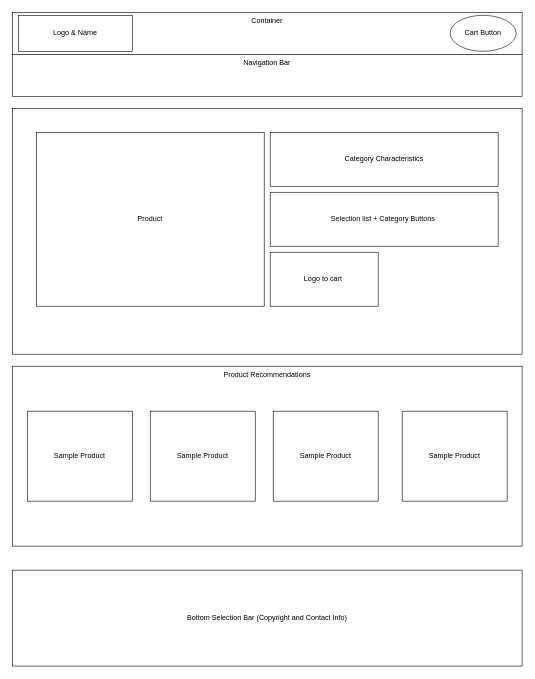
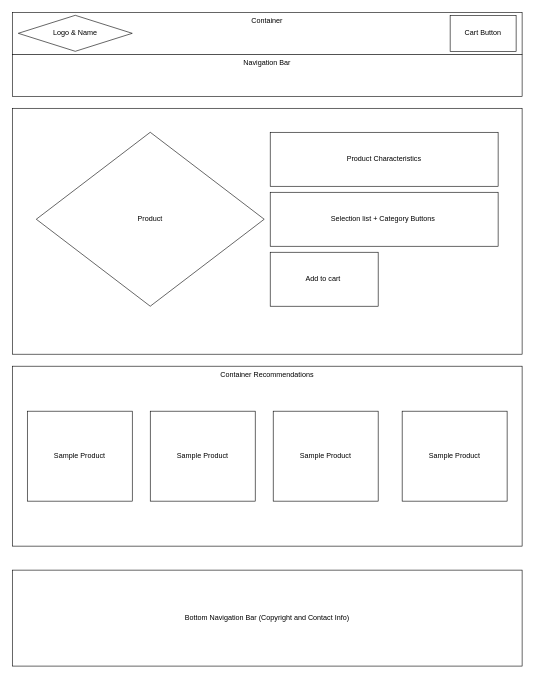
- <mxCell id="3" value="Logo &amp;amp; Name" style="rounded=0;whiteSpace=wrap;html=1;" parent="1" vertex="1"><mxGeometry x="30" y="25" width="190" height="60" as="geometry" /></mxCell>
+ <mxCell id="3" value="Logo &amp;amp; Name" style="rhombus;whiteSpace=wrap;html=1;" parent="1" vertex="1"><mxGeometry x="30" y="25" width="190" height="60" as="geometry" /></mxCell>
- <mxCell id="4" value="Cart Button" style="ellipse;whiteSpace=wrap;html=1;" parent="1" vertex="1"><mxGeometry x="750" y="25" width="110" height="60" as="geometry" /></mxCell>
+ <mxCell id="4" value="Cart Button" style="rounded=0;whiteSpace=wrap;html=1;" parent="1" vertex="1"><mxGeometry x="750" y="25" width="110" height="60" as="geometry" /></mxCell>
- <mxCell id="13" value="Category Characteristics" style="rounded=0;whiteSpace=wrap;html=1;" vertex="1" parent="1"><mxGeometry x="450" y="220" width="380" height="90" as="geometry" /></mxCell>
+ <mxCell id="13" value="Product Characteristics" style="rounded=0;whiteSpace=wrap;html=1;" vertex="1" parent="1"><mxGeometry x="450" y="220" width="380" height="90" as="geometry" /></mxCell>
- <mxCell id="12" value="Product" style="rounded=0;whiteSpace=wrap;html=1;" vertex="1" parent="1"><mxGeometry x="60" y="220" width="380" height="290" as="geometry" /></mxCell>
+ <mxCell id="12" value="Product" style="rhombus;whiteSpace=wrap;html=1;" vertex="1" parent="1"><mxGeometry x="60" y="220" width="380" height="290" as="geometry" /></mxCell>
- <mxCell id="16" value="Logo to cart&amp;nbsp;" style="rounded=0;whiteSpace=wrap;html=1;" vertex="1" parent="1"><mxGeometry x="450" y="420" width="180" height="90" as="geometry" /></mxCell>
+ <mxCell id="16" value="Add to cart&amp;nbsp;" style="rounded=0;whiteSpace=wrap;html=1;" vertex="1" parent="1"><mxGeometry x="450" y="420" width="180" height="90" as="geometry" /></mxCell>
- <mxCell id="7" value="Product Recommendations" style="rounded=0;whiteSpace=wrap;html=1;verticalAlign=top;" vertex="1" parent="1"><mxGeometry y="610" width="850" height="300" as="geometry" x="20" /></mxCell>
+ <mxCell id="7" value="Container Recommendations" style="rounded=0;whiteSpace=wrap;html=1;verticalAlign=top;" vertex="1" parent="1"><mxGeometry y="610" width="850" height="300" as="geometry" x="20" /></mxCell>
- <mxCell id="15" value="Bottom Selection Bar (Copyright and Contact Info)" style="rounded=0;whiteSpace=wrap;html=1;" vertex="1" parent="1"><mxGeometry y="950" width="850" height="160" as="geometry" x="20" /></mxCell>
+ <mxCell id="15" value="Bottom Navigation Bar (Copyright and Contact Info)" style="rounded=0;whiteSpace=wrap;html=1;" vertex="1" parent="1"><mxGeometry y="950" width="850" height="160" as="geometry" x="20" /></mxCell>
